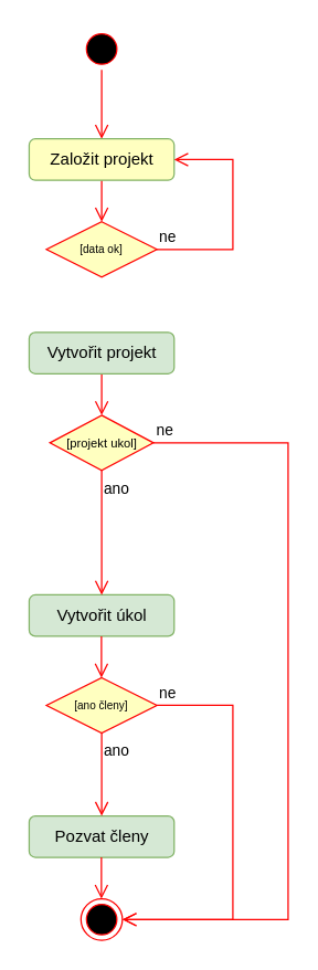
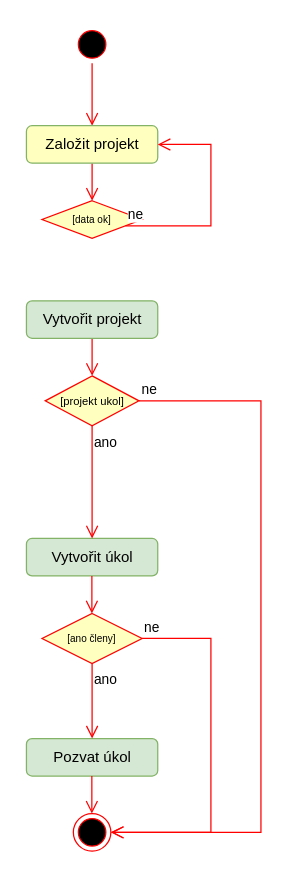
- <mxCell id="6" value="&lt;font&gt;[data ok]&lt;/font&gt;" style="rhombus;whiteSpace=wrap;html=1;fontColor=#000000;fillColor=#ffffc0;strokeColor=#ff0000;fontSize=8;" vertex="1" parent="1"><mxGeometry x="33" y="160" width="80" height="40" as="geometry" /></mxCell>
+ <mxCell id="6" value="&lt;font&gt;[data ok]&lt;/font&gt;" style="rhombus;whiteSpace=wrap;html=1;fontColor=#000000;fillColor=#ffffc0;strokeColor=#ff0000;fontSize=8;" vertex="1" parent="1"><mxGeometry x="33" y="160" width="80" height="30" as="geometry" /></mxCell>
- <mxCell id="12" value="Pozvat členy" style="rounded=1;whiteSpace=wrap;html=1;fillColor=#d5e8d4;strokeColor=#82b366;" vertex="1" parent="1"><mxGeometry x="20.5" y="590" width="105" height="30" as="geometry" /></mxCell>
+ <mxCell id="12" value="Pozvat úkol" style="rounded=1;whiteSpace=wrap;html=1;fillColor=#d5e8d4;strokeColor=#82b366;" vertex="1" parent="1"><mxGeometry x="20.5" y="590" width="105" height="30" as="geometry" /></mxCell>
